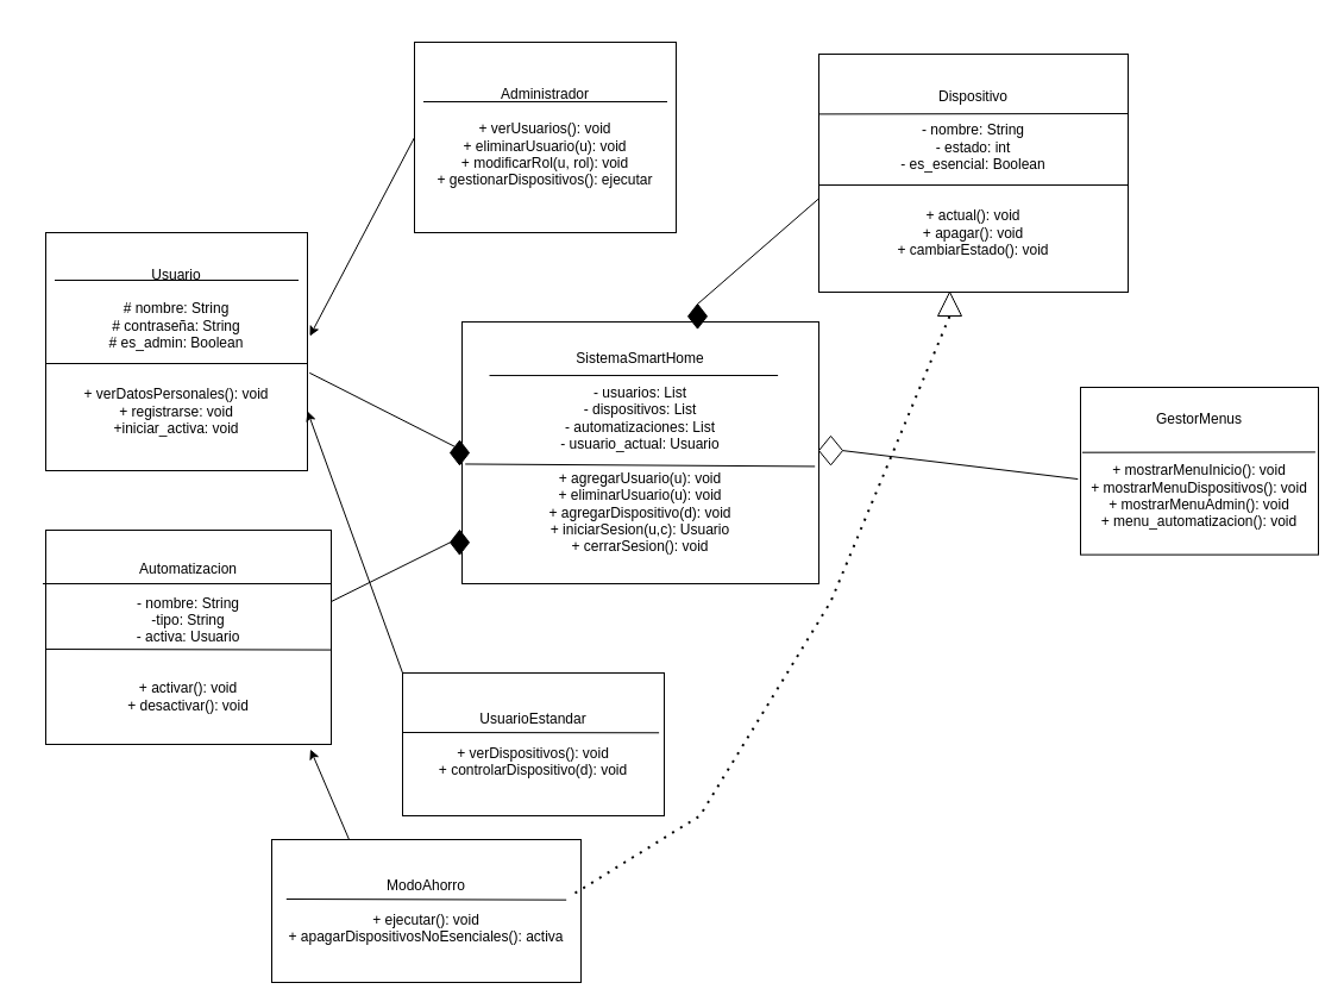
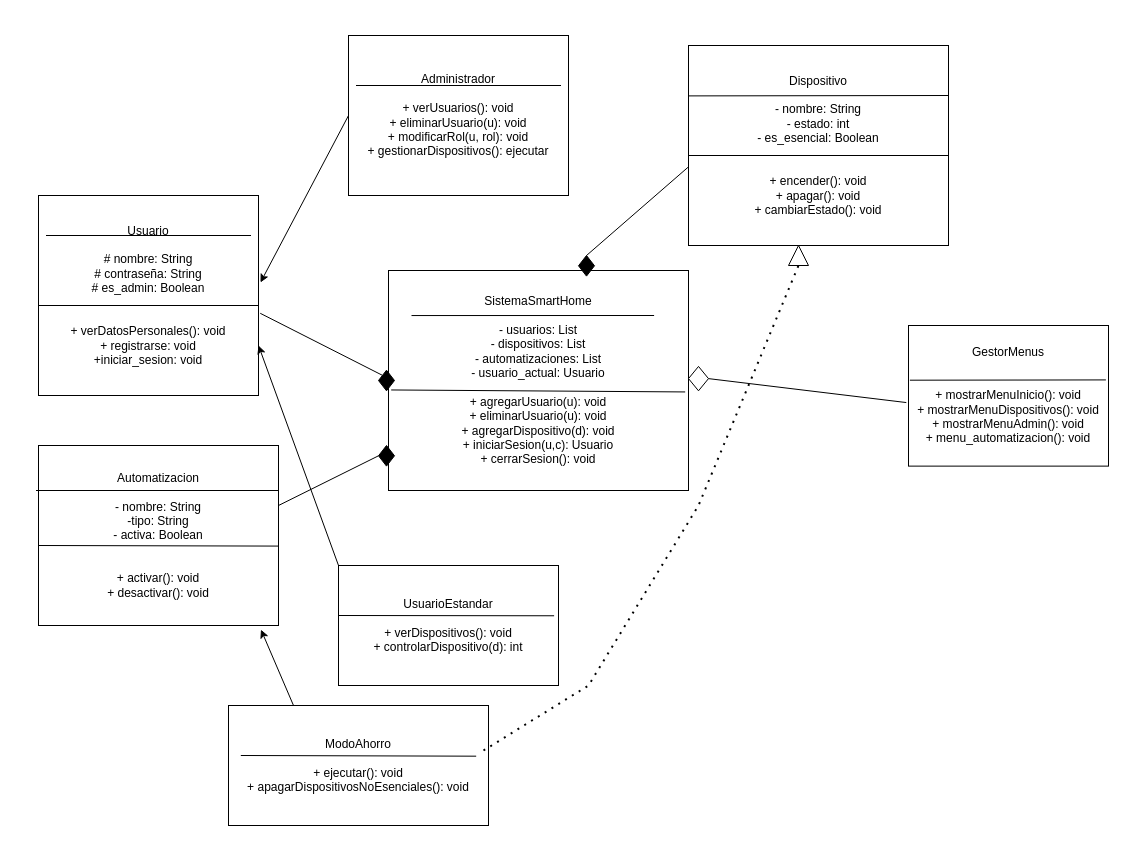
- <mxCell id="5" value="Dispositivo&lt;div&gt;&lt;br&gt;- nombre: String&lt;br&gt;- estado: int&lt;br&gt;- es_esencial: Boolean&lt;/div&gt;&lt;div&gt;&lt;br&gt;&lt;br&gt;+ actual(): void&lt;br&gt;+ apagar(): void&lt;br&gt;+ cambiarEstado(): void&lt;/div&gt;" style="shape=umlClass;whiteSpace=wrap;html=1;" vertex="1" parent="1"><mxGeometry x="673" y="30" width="260" height="200" as="geometry" /></mxCell>
+ <mxCell id="5" value="Dispositivo&lt;div&gt;&lt;br&gt;- nombre: String&lt;br&gt;- estado: int&lt;br&gt;- es_esencial: Boolean&lt;/div&gt;&lt;div&gt;&lt;br&gt;&lt;br&gt;+ encender(): void&lt;br&gt;+ apagar(): void&lt;br&gt;+ cambiarEstado(): void&lt;/div&gt;" style="shape=umlClass;whiteSpace=wrap;html=1;" vertex="1" parent="1"><mxGeometry x="673" y="30" width="260" height="200" as="geometry" /></mxCell>
- <mxCell id="2" value="Usuario&lt;div&gt;&lt;br&gt;# nombre: String&lt;br&gt;# contraseña: String&lt;br&gt;# es_admin: Boolean&lt;/div&gt;&lt;div&gt;&lt;br&gt;&lt;br&gt;+ verDatosPersonales(): void&lt;br&gt;+ registrarse: void&lt;/div&gt;&lt;div&gt;+iniciar_activa: void&lt;/div&gt;" style="shape=umlClass;whiteSpace=wrap;html=1;" vertex="1" parent="1"><mxGeometry x="23" y="180" width="220" height="200" as="geometry" /></mxCell>
+ <mxCell id="2" value="Usuario&lt;div&gt;&lt;br&gt;# nombre: String&lt;br&gt;# contraseña: String&lt;br&gt;# es_admin: Boolean&lt;/div&gt;&lt;div&gt;&lt;br&gt;&lt;br&gt;+ verDatosPersonales(): void&lt;br&gt;+ registrarse: void&lt;/div&gt;&lt;div&gt;+iniciar_sesion: void&lt;/div&gt;" style="shape=umlClass;whiteSpace=wrap;html=1;" vertex="1" parent="1"><mxGeometry x="23" y="180" width="220" height="200" as="geometry" /></mxCell>
- <mxCell id="6" value="Automatizacion&lt;br&gt;&lt;br&gt;&lt;div&gt;- nombre: String&lt;/div&gt;&lt;div&gt;-tipo: String&lt;/div&gt;&lt;div&gt;- activa: Usuario&lt;/div&gt;&lt;div&gt;&lt;br&gt;&lt;/div&gt;&lt;div&gt;&lt;br&gt;+ activar(): void&lt;br&gt;+ desactivar(): void&lt;br&gt;&lt;/div&gt;" style="shape=umlClass;whiteSpace=wrap;html=1;" vertex="1" parent="1"><mxGeometry x="23" y="430" width="240" height="180" as="geometry" /></mxCell>
+ <mxCell id="6" value="Automatizacion&lt;br&gt;&lt;br&gt;&lt;div&gt;- nombre: String&lt;/div&gt;&lt;div&gt;-tipo: String&lt;/div&gt;&lt;div&gt;- activa: Boolean&lt;/div&gt;&lt;div&gt;&lt;br&gt;&lt;/div&gt;&lt;div&gt;&lt;br&gt;+ activar(): void&lt;br&gt;+ desactivar(): void&lt;br&gt;&lt;/div&gt;" style="shape=umlClass;whiteSpace=wrap;html=1;" vertex="1" parent="1"><mxGeometry x="23" y="430" width="240" height="180" as="geometry" /></mxCell>
- <mxCell id="4" value="UsuarioEstandar&lt;div&gt;&lt;br&gt;+ verDispositivos(): void&lt;br&gt;+ controlarDispositivo(d): void&lt;/div&gt;" style="shape=umlClass;whiteSpace=wrap;html=1;" vertex="1" parent="1"><mxGeometry x="323" y="550" width="220" height="120" as="geometry" /></mxCell>
+ <mxCell id="4" value="UsuarioEstandar&lt;div&gt;&lt;br&gt;+ verDispositivos(): void&lt;br&gt;+ controlarDispositivo(d): int&lt;/div&gt;" style="shape=umlClass;whiteSpace=wrap;html=1;" vertex="1" parent="1"><mxGeometry x="323" y="550" width="220" height="120" as="geometry" /></mxCell>
- <mxCell id="7" value="ModoAhorro&lt;div&gt;&lt;br&gt;+ ejecutar(): void&lt;br&gt;+ apagarDispositivosNoEsenciales(): activa&lt;/div&gt;" style="shape=umlClass;whiteSpace=wrap;html=1;" vertex="1" parent="1"><mxGeometry x="213" y="690" width="260" height="120" as="geometry" /></mxCell>
+ <mxCell id="7" value="ModoAhorro&lt;div&gt;&lt;br&gt;+ ejecutar(): void&lt;br&gt;+ apagarDispositivosNoEsenciales(): void&lt;/div&gt;" style="shape=umlClass;whiteSpace=wrap;html=1;" vertex="1" parent="1"><mxGeometry x="213" y="690" width="260" height="120" as="geometry" /></mxCell>
